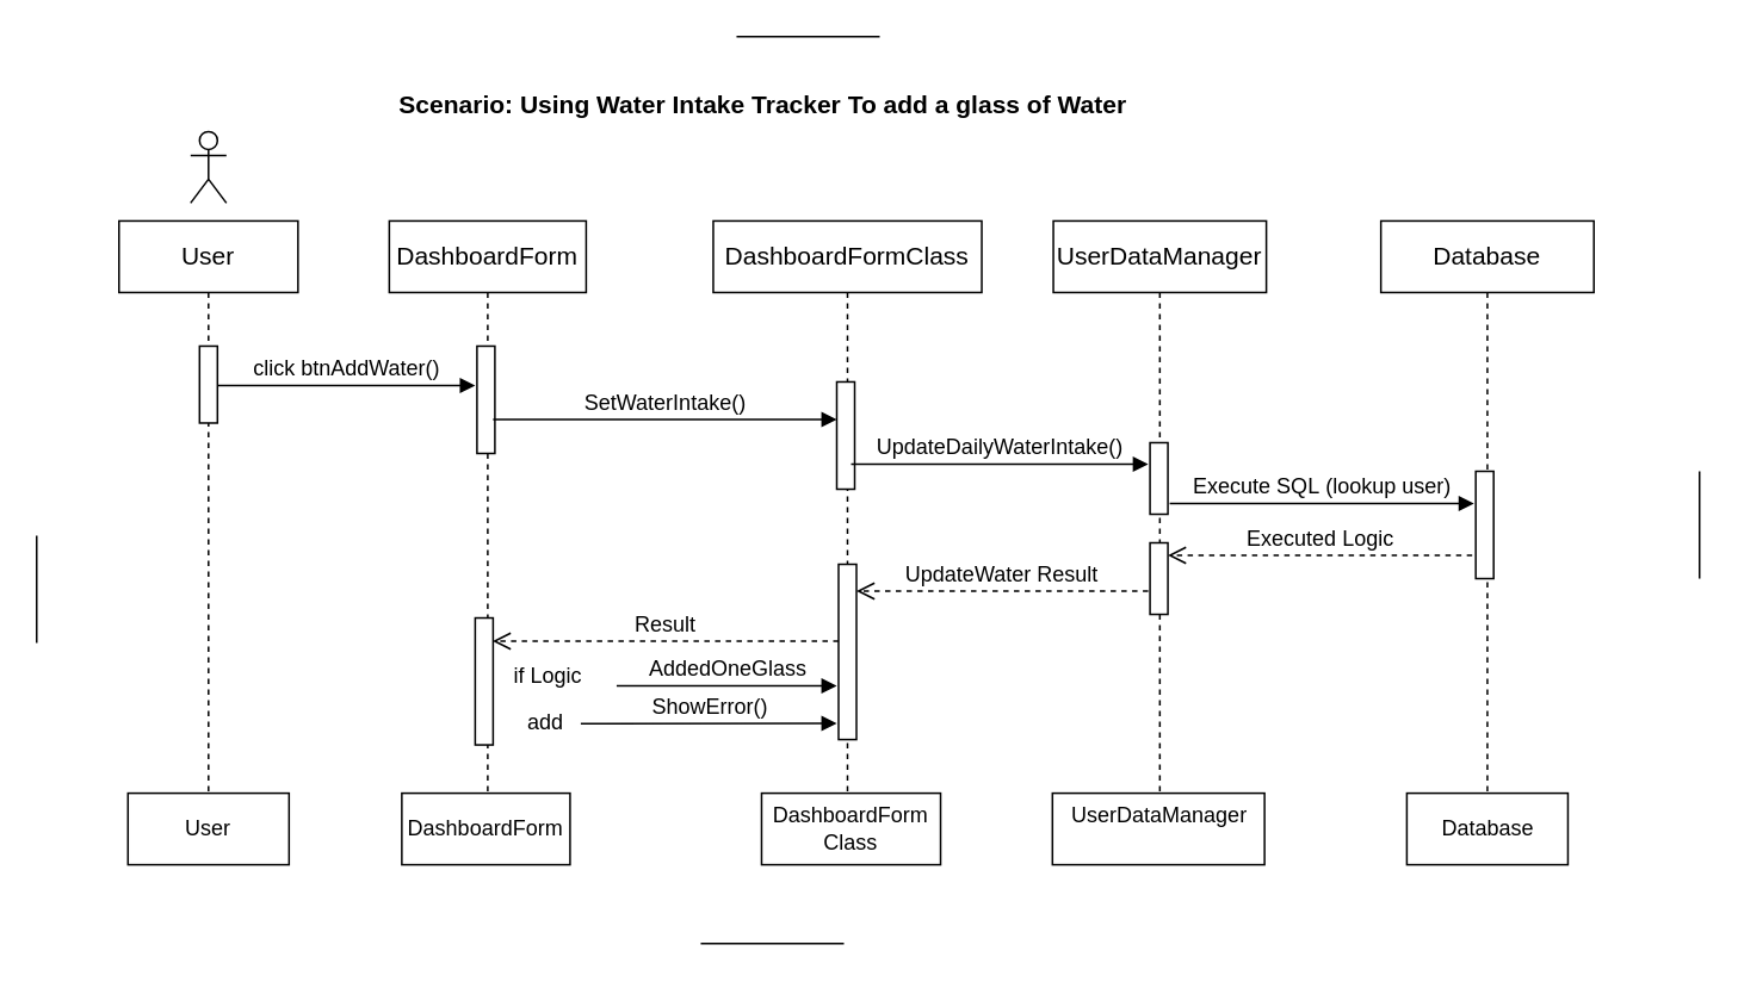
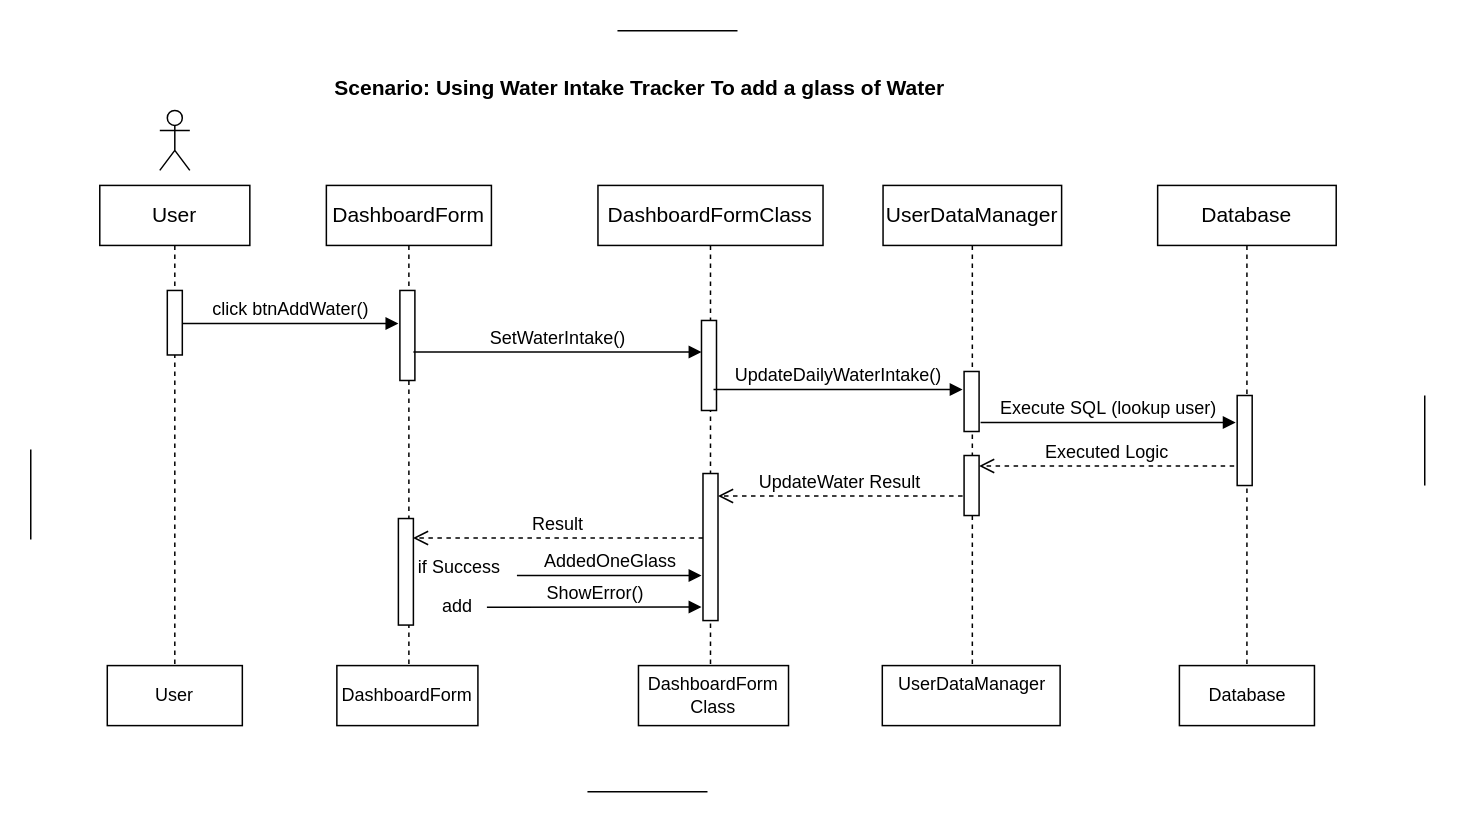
- <mxCell id="22" value="if Logic&amp;nbsp;" style="text;html=1;align=center;verticalAlign=middle;resizable=0;points=[];autosize=1;strokeColor=none;fillColor=none;" vertex="1" parent="1"><mxGeometry x="267" y="363" width="80" height="30" as="geometry" /></mxCell>
+ <mxCell id="22" value="if Success&amp;nbsp;" style="text;html=1;align=center;verticalAlign=middle;resizable=0;points=[];autosize=1;strokeColor=none;fillColor=none;" vertex="1" parent="1"><mxGeometry x="267" y="363" width="80" height="30" as="geometry" /></mxCell>
